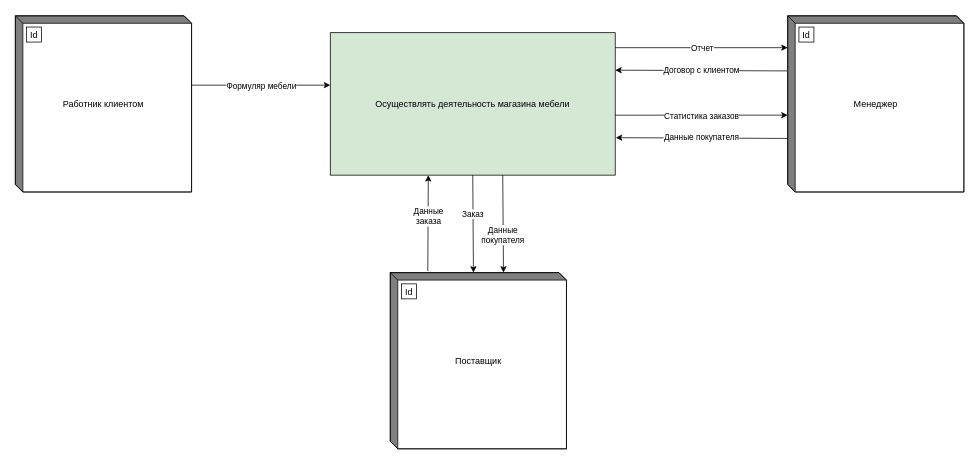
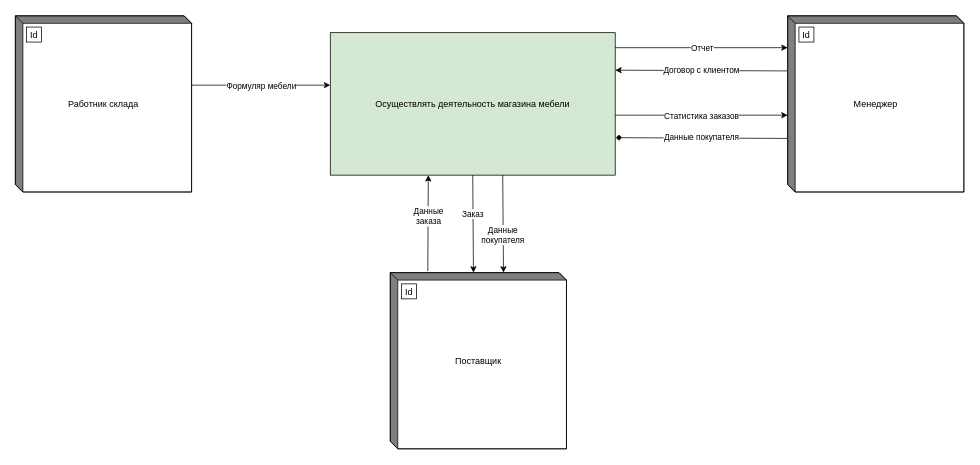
- <mxCell id="3" value="Работник клиентом" style="html=1;dashed=0;whiteSpace=wrap;shape=mxgraph.dfd.externalEntity" parent="1" vertex="1"><mxGeometry x="20" y="20.5" width="235" height="235" as="geometry" /></mxCell>
+ <mxCell id="3" value="Работник склада" style="html=1;dashed=0;whiteSpace=wrap;shape=mxgraph.dfd.externalEntity" parent="1" vertex="1"><mxGeometry x="20" y="20.5" width="235" height="235" as="geometry" /></mxCell>
- <mxCell id="9" value="" style="endArrow=classic;html=1;rounded=0;entryX=1.002;entryY=0.737;entryDx=0;entryDy=0;exitX=-0.002;exitY=0.696;exitDx=0;exitDy=0;exitPerimeter=0;entryPerimeter=0;" parent="1" source="7" target="2" edge="1"><mxGeometry width="50" height="50" relative="1" as="geometry"><mxPoint x="640" y="343" as="sourcePoint" /><mxPoint x="690" y="293" as="targetPoint" /></mxGeometry></mxCell>
+ <mxCell id="9" value="" style="endArrow=diamond;html=1;rounded=0;entryX=1.002;entryY=0.737;entryDx=0;entryDy=0;exitX=-0.002;exitY=0.696;exitDx=0;exitDy=0;exitPerimeter=0;entryPerimeter=0;" parent="1" source="7" target="2" edge="1"><mxGeometry width="50" height="50" relative="1" as="geometry"><mxPoint x="640" y="343" as="sourcePoint" /><mxPoint x="690" y="293" as="targetPoint" /></mxGeometry></mxCell>
